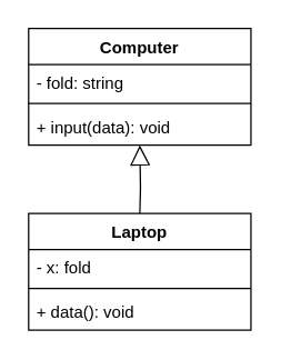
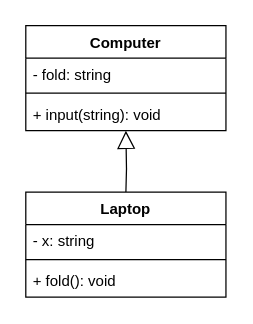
- <mxCell id="5" value="+ input(data): void" style="text;strokeColor=none;fillColor=none;align=left;verticalAlign=top;spacingLeft=4;spacingRight=4;overflow=hidden;rotatable=0;points=[[0,0.5],[1,0.5]];portConstraint=eastwest;" parent="2" vertex="1"><mxGeometry y="58" width="160" height="26" as="geometry" /></mxCell>
+ <mxCell id="5" value="+ input(string): void" style="text;strokeColor=none;fillColor=none;align=left;verticalAlign=top;spacingLeft=4;spacingRight=4;overflow=hidden;rotatable=0;points=[[0,0.5],[1,0.5]];portConstraint=eastwest;" parent="2" vertex="1"><mxGeometry y="58" width="160" height="26" as="geometry" /></mxCell>
- <mxCell id="8" value="- x: fold&#10;" style="text;strokeColor=none;fillColor=none;align=left;verticalAlign=top;spacingLeft=4;spacingRight=4;overflow=hidden;rotatable=0;points=[[0,0.5],[1,0.5]];portConstraint=eastwest;" parent="7" vertex="1"><mxGeometry y="26" width="160" height="24" as="geometry" /></mxCell>
+ <mxCell id="8" value="- x: string&#10;" style="text;strokeColor=none;fillColor=none;align=left;verticalAlign=top;spacingLeft=4;spacingRight=4;overflow=hidden;rotatable=0;points=[[0,0.5],[1,0.5]];portConstraint=eastwest;" parent="7" vertex="1"><mxGeometry y="26" width="160" height="24" as="geometry" /></mxCell>
- <mxCell id="10" value="+ data(): void" style="text;strokeColor=none;fillColor=none;align=left;verticalAlign=top;spacingLeft=4;spacingRight=4;overflow=hidden;rotatable=0;points=[[0,0.5],[1,0.5]];portConstraint=eastwest;" parent="7" vertex="1"><mxGeometry y="58" width="160" height="26" as="geometry" /></mxCell>
+ <mxCell id="10" value="+ fold(): void" style="text;strokeColor=none;fillColor=none;align=left;verticalAlign=top;spacingLeft=4;spacingRight=4;overflow=hidden;rotatable=0;points=[[0,0.5],[1,0.5]];portConstraint=eastwest;" parent="7" vertex="1"><mxGeometry y="58" width="160" height="26" as="geometry" /></mxCell>
